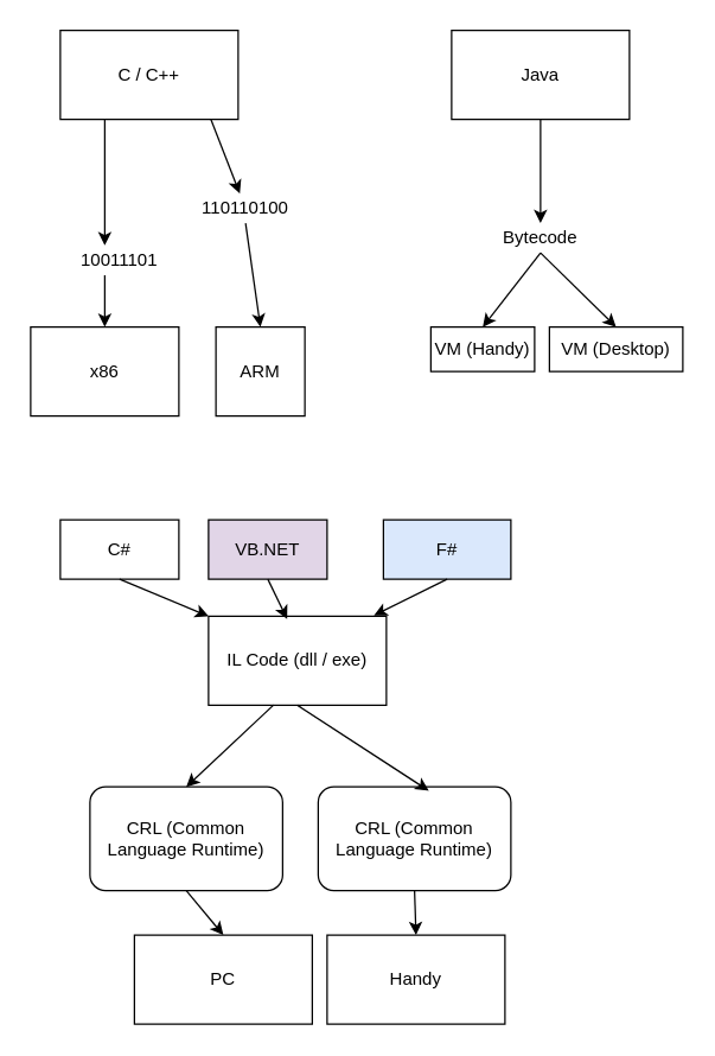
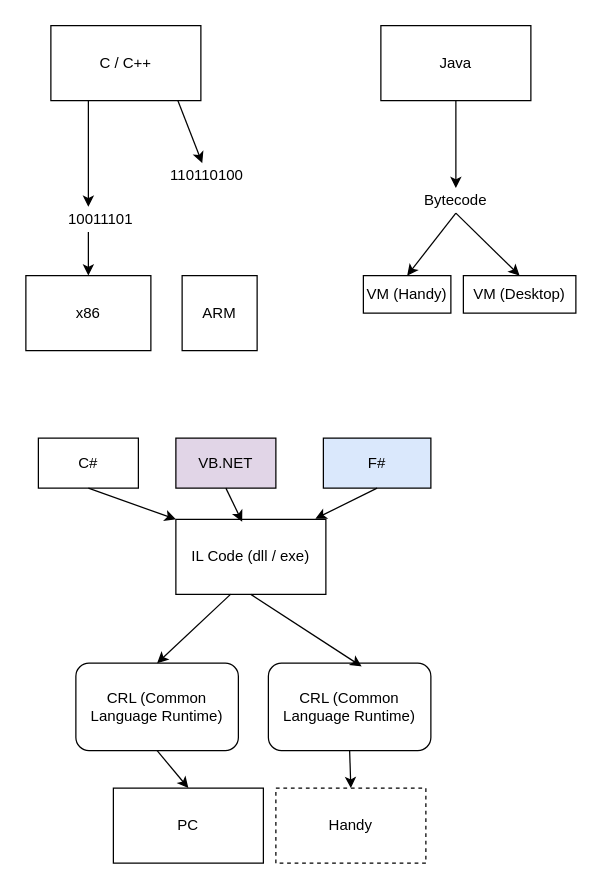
- <mxCell id="11" value="" style="endArrow=classic;html=1;exitX=0.5;exitY=1;exitDx=0;exitDy=0;entryX=0.5;entryY=0;entryDx=0;entryDy=0;" edge="1" parent="1" source="10" target="8"><mxGeometry width="50" height="50" relative="1" as="geometry"><mxPoint x="400" y="380" as="sourcePoint" /><mxPoint x="450" y="330" as="targetPoint" /></mxGeometry></mxCell>
- <mxCell id="19" value="C#" style="rounded=0;whiteSpace=wrap;html=1;" vertex="1" parent="1"><mxGeometry x="40" y="350" width="80" height="40" as="geometry" /></mxCell>
+ <mxCell id="19" value="C#" style="rounded=0;whiteSpace=wrap;html=1;" vertex="1" parent="1"><mxGeometry x="30" y="350" width="80" height="40" as="geometry" /></mxCell>
- <mxCell id="26" value="Handy" style="rounded=0;whiteSpace=wrap;html=1;" vertex="1" parent="1"><mxGeometry x="220" y="630" width="120" height="60" as="geometry" /></mxCell>
+ <mxCell id="26" value="Handy" style="rounded=0;whiteSpace=wrap;html=1;dashed=1;" vertex="1" parent="1"><mxGeometry x="220" y="630" width="120" height="60" as="geometry" /></mxCell>
